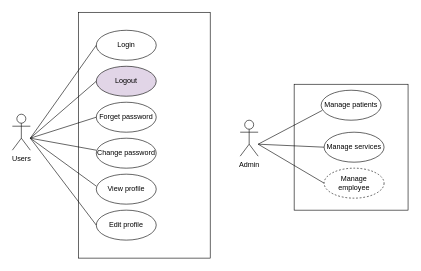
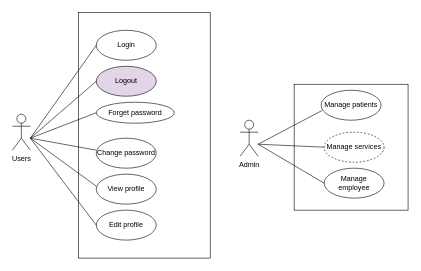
- <mxCell id="6" value="Forget password" style="ellipse;whiteSpace=wrap;html=1;" parent="1" vertex="1"><mxGeometry x="160" y="170" width="100" height="50" as="geometry" /></mxCell>
+ <mxCell id="6" value="Forget password" style="ellipse;whiteSpace=wrap;html=1;" parent="1" vertex="1"><mxGeometry x="160" y="170" width="130" height="35" as="geometry" /></mxCell>
- <mxCell id="19" value="Manage services" style="ellipse;whiteSpace=wrap;html=1;" parent="1" vertex="1"><mxGeometry x="540" y="220" width="100" height="50" as="geometry" /></mxCell>
+ <mxCell id="19" value="Manage services" style="ellipse;whiteSpace=wrap;html=1;dashed=1;" parent="1" vertex="1"><mxGeometry x="540" y="220" width="100" height="50" as="geometry" /></mxCell>
- <mxCell id="20" value="Manage employee" style="ellipse;whiteSpace=wrap;html=1;dashed=1;" parent="1" vertex="1"><mxGeometry x="540" y="280" width="100" height="50" as="geometry" /></mxCell>
+ <mxCell id="20" value="Manage employee" style="ellipse;whiteSpace=wrap;html=1;" parent="1" vertex="1"><mxGeometry x="540" y="280" width="100" height="50" as="geometry" /></mxCell>
